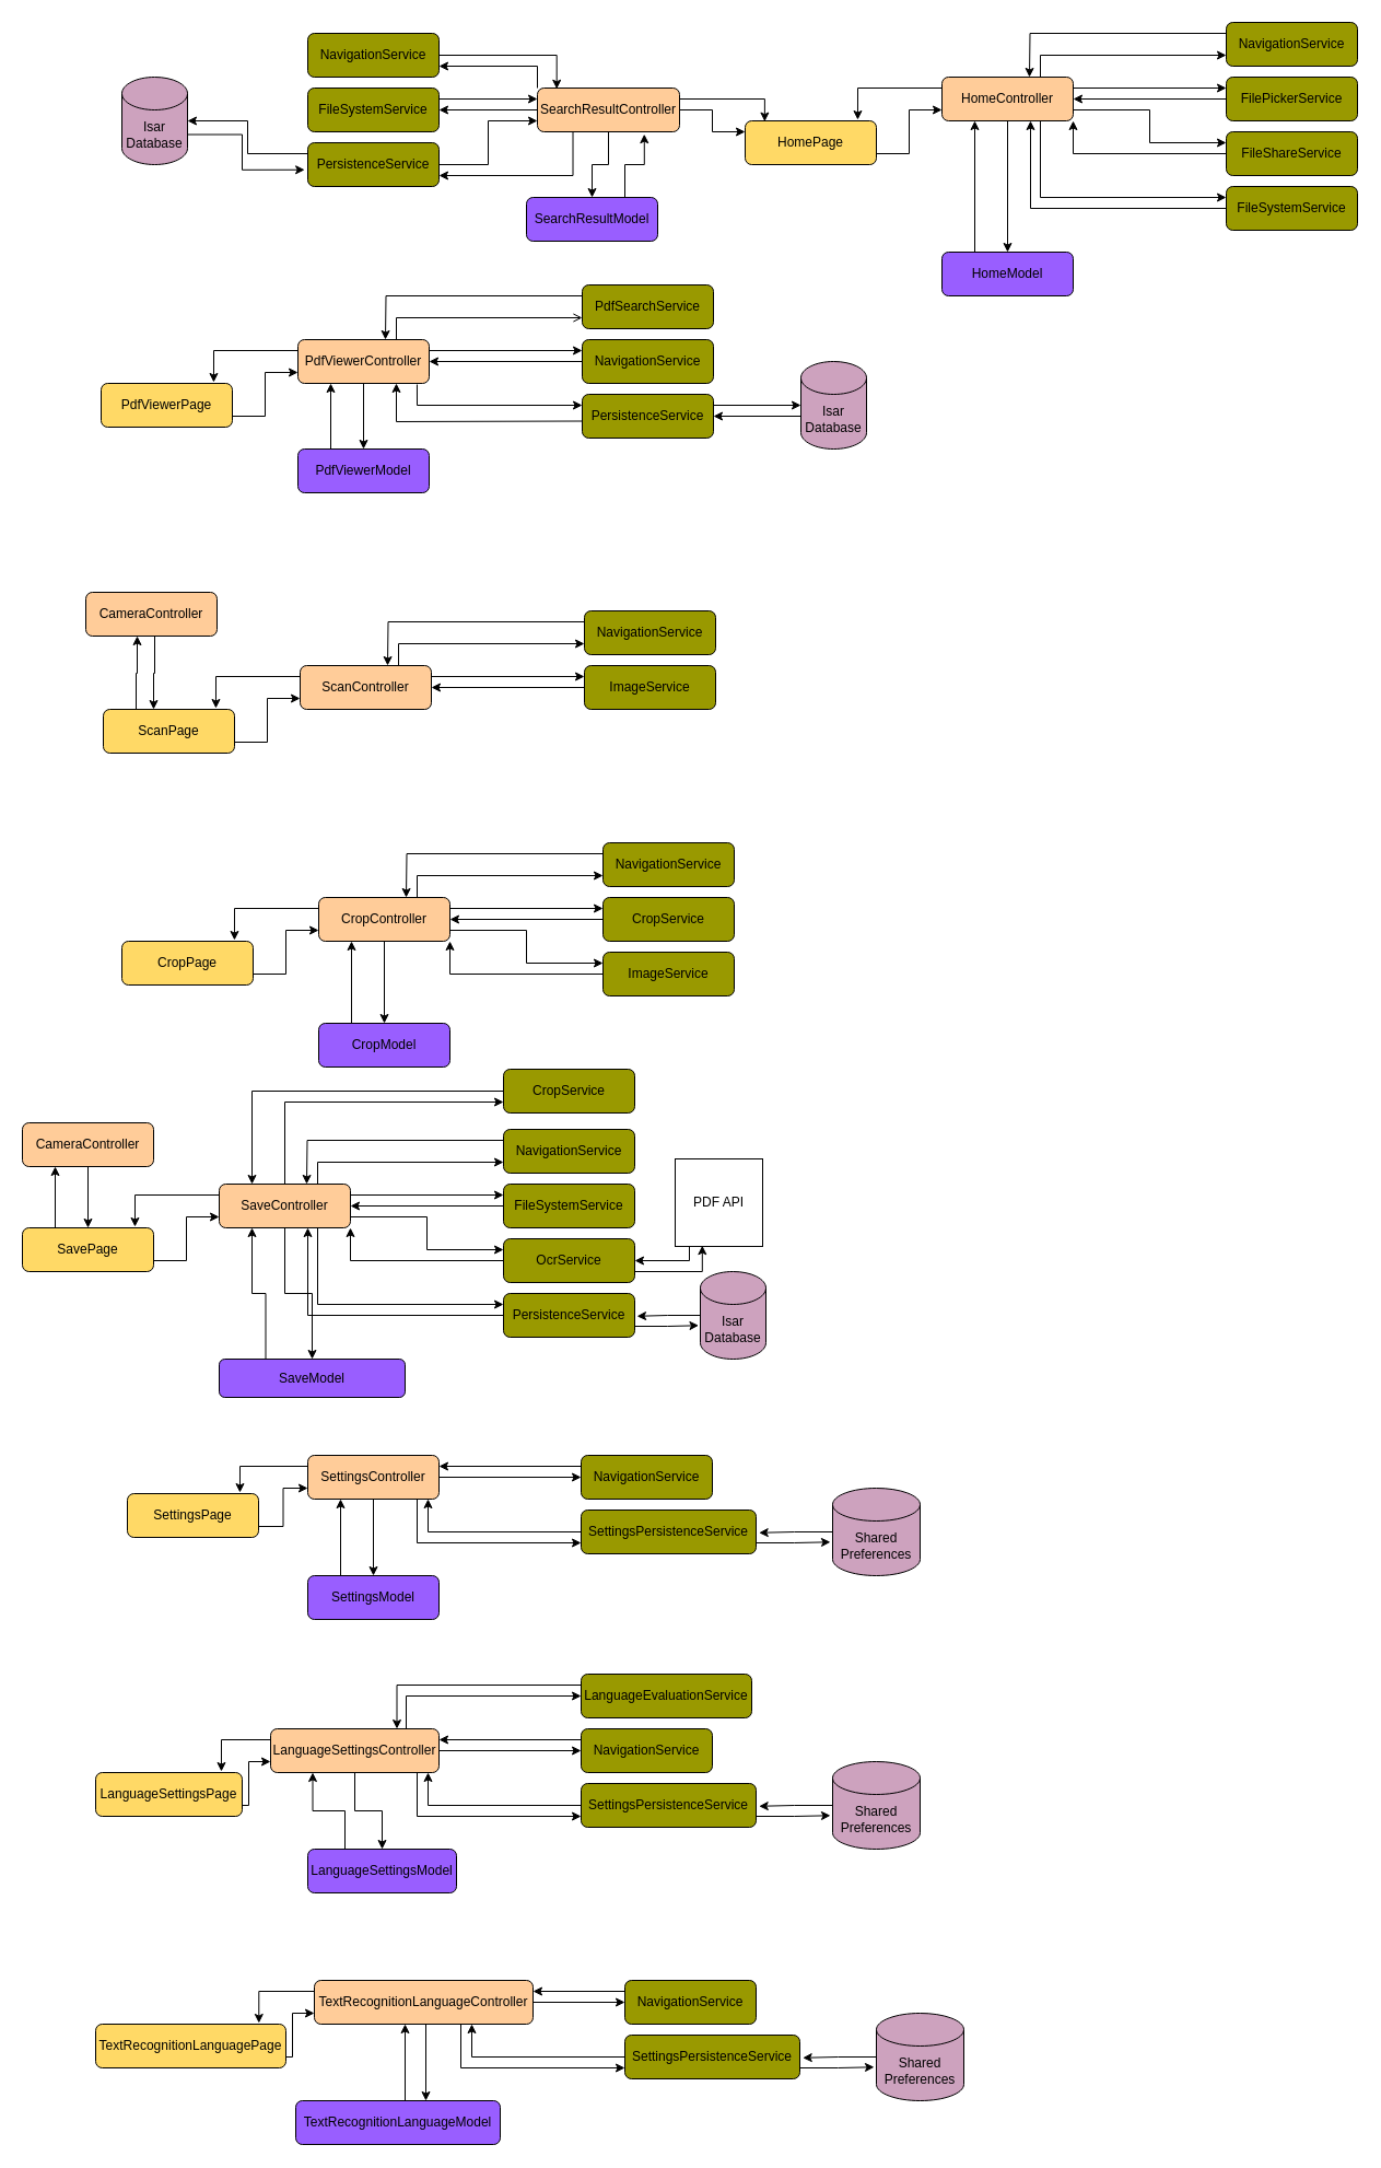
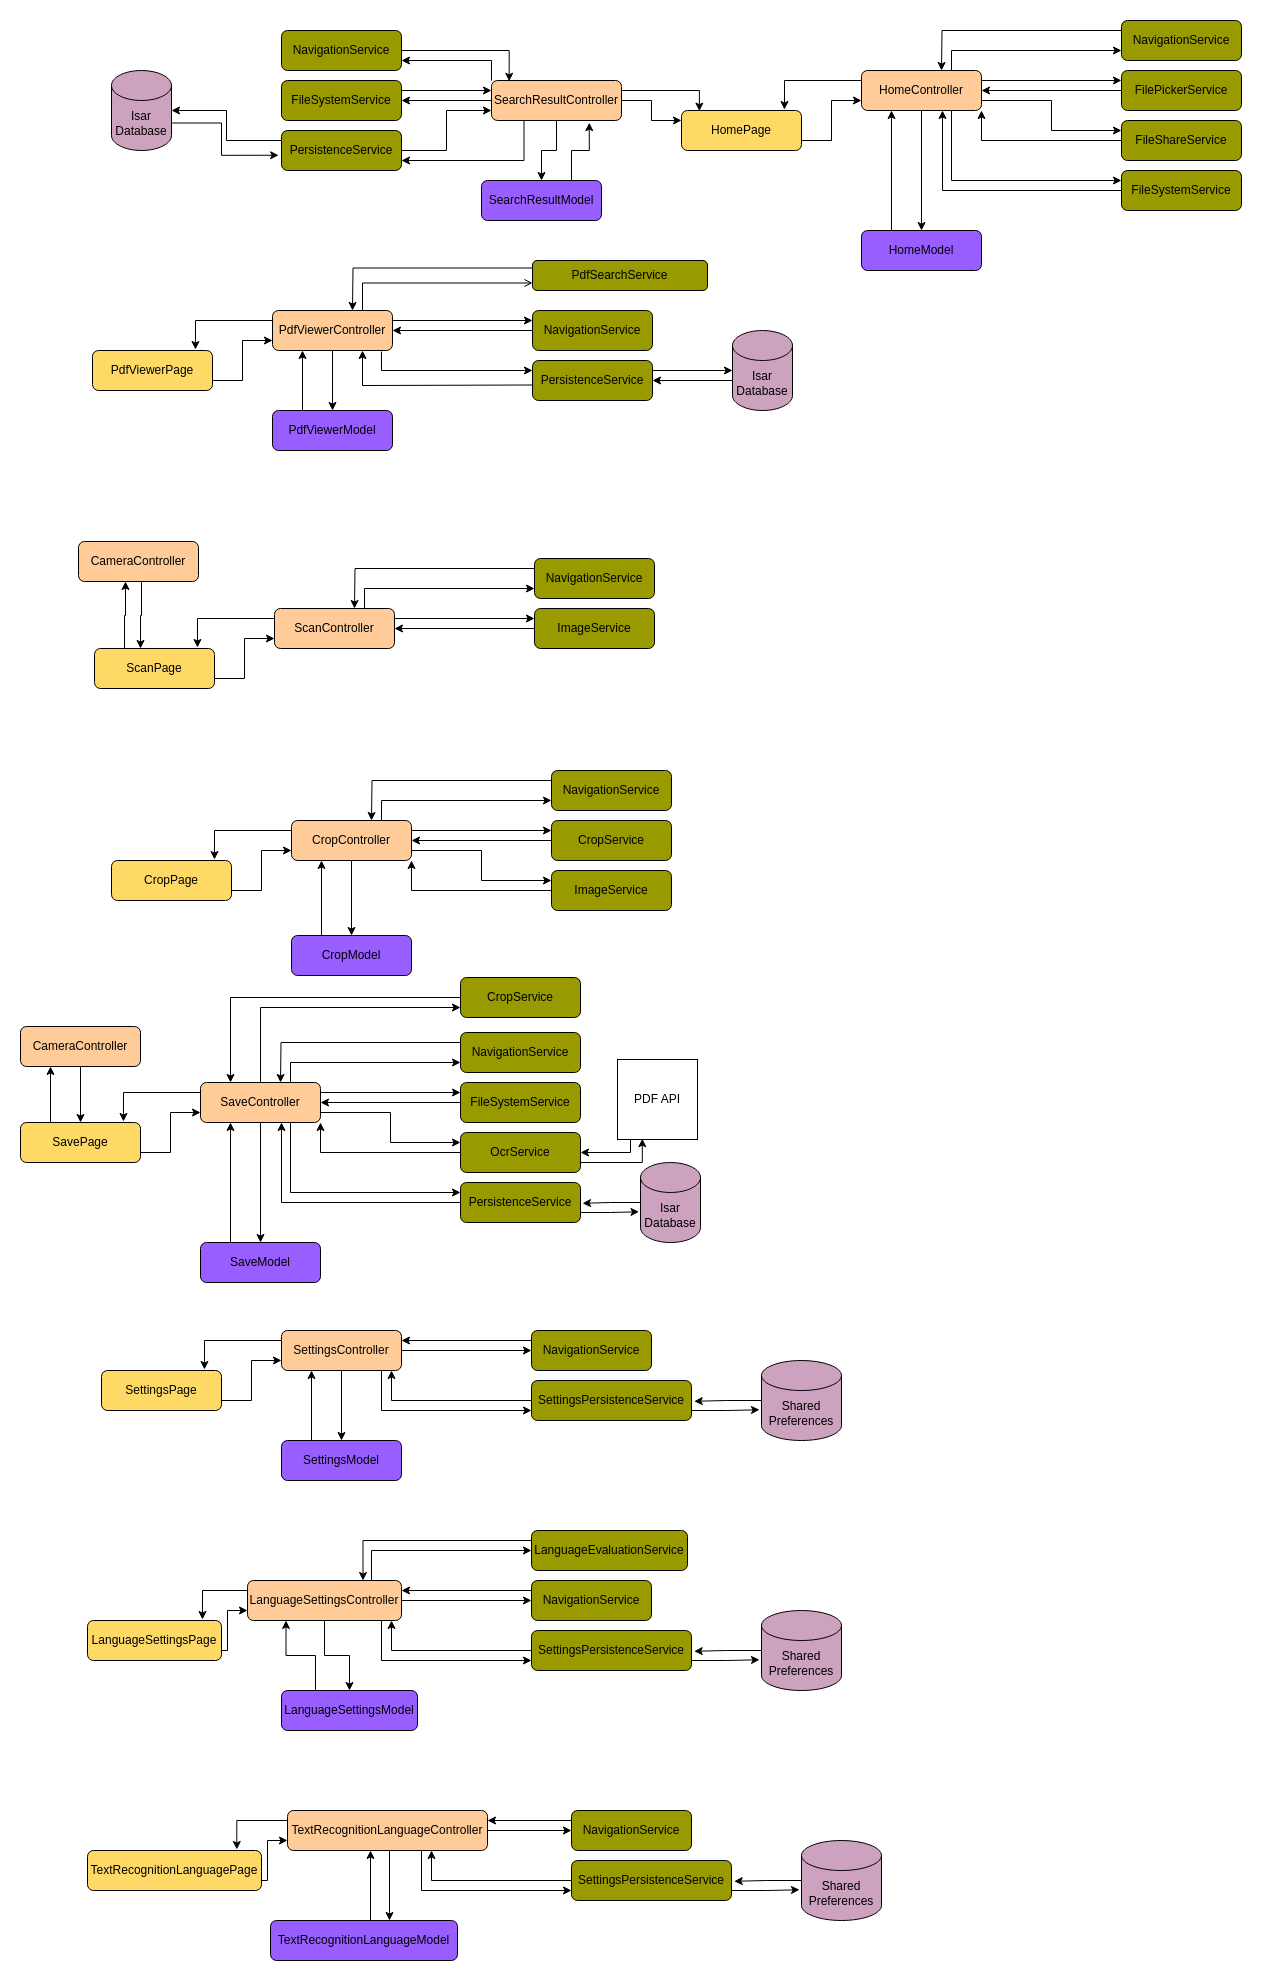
- <mxCell id="33" value="PdfSearchService" style="rounded=1;whiteSpace=wrap;html=1;fontSize=12;glass=0;strokeWidth=1;shadow=0;fillColor=#999900;" vertex="1" parent="1"><mxGeometry x="532" y="260" width="120" height="40" as="geometry" /></mxCell>
+ <mxCell id="33" value="PdfSearchService" style="rounded=1;whiteSpace=wrap;html=1;fontSize=12;glass=0;strokeWidth=1;shadow=0;fillColor=#999900;" vertex="1" parent="1"><mxGeometry x="532" y="260" width="175" height="30" as="geometry" /></mxCell>
- <mxCell id="65" value="SaveModel" style="rounded=1;whiteSpace=wrap;html=1;fontSize=12;glass=0;strokeWidth=1;shadow=0;fillColor=#995EFF;" vertex="1" parent="1"><mxGeometry x="200" y="1242" width="170" height="35" as="geometry" /></mxCell>
+ <mxCell id="65" value="SaveModel" style="rounded=1;whiteSpace=wrap;html=1;fontSize=12;glass=0;strokeWidth=1;shadow=0;fillColor=#995EFF;" vertex="1" parent="1"><mxGeometry x="200" y="1242" width="120" height="40" as="geometry" /></mxCell>
- <mxCell id="111" value="SettingsPage" style="rounded=1;whiteSpace=wrap;html=1;fontSize=12;glass=0;strokeWidth=1;shadow=0;fillColor=#FFD966;" vertex="1" parent="1"><mxGeometry x="116" y="1365" width="120" height="40" as="geometry" /></mxCell>
+ <mxCell id="111" value="SettingsPage" style="rounded=1;whiteSpace=wrap;html=1;fontSize=12;glass=0;strokeWidth=1;shadow=0;fillColor=#FFD966;" vertex="1" parent="1"><mxGeometry x="101" y="1370" width="120" height="40" as="geometry" /></mxCell>
